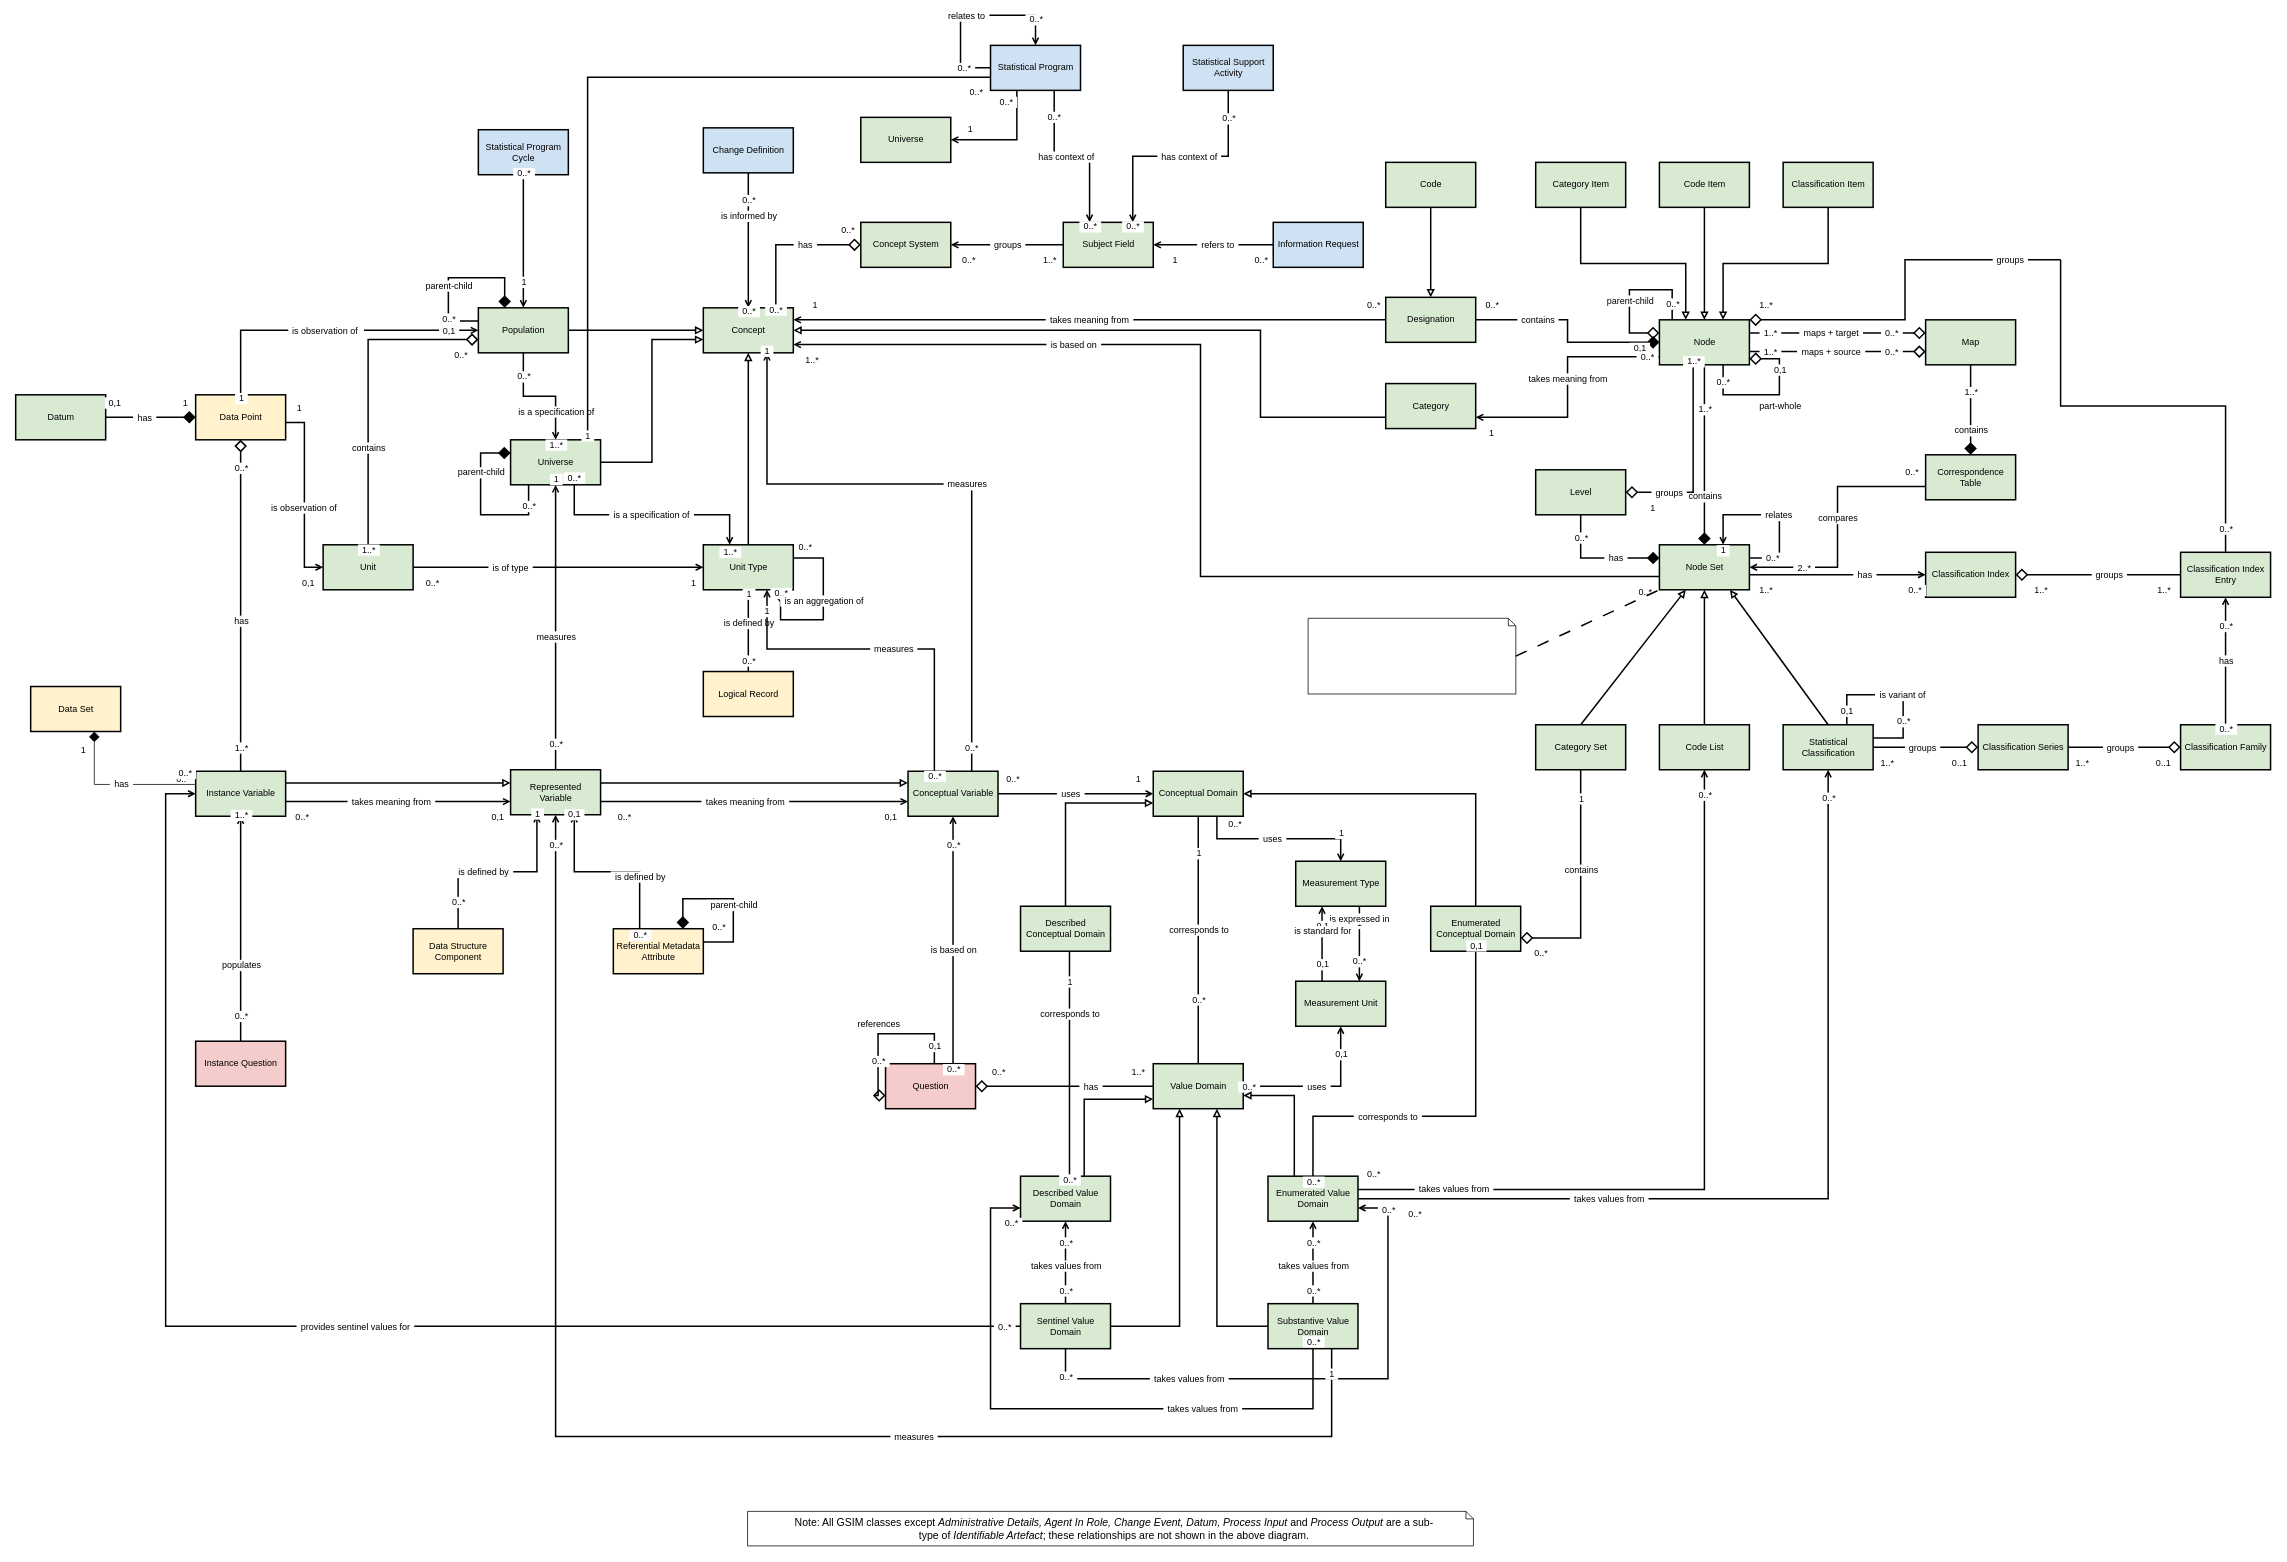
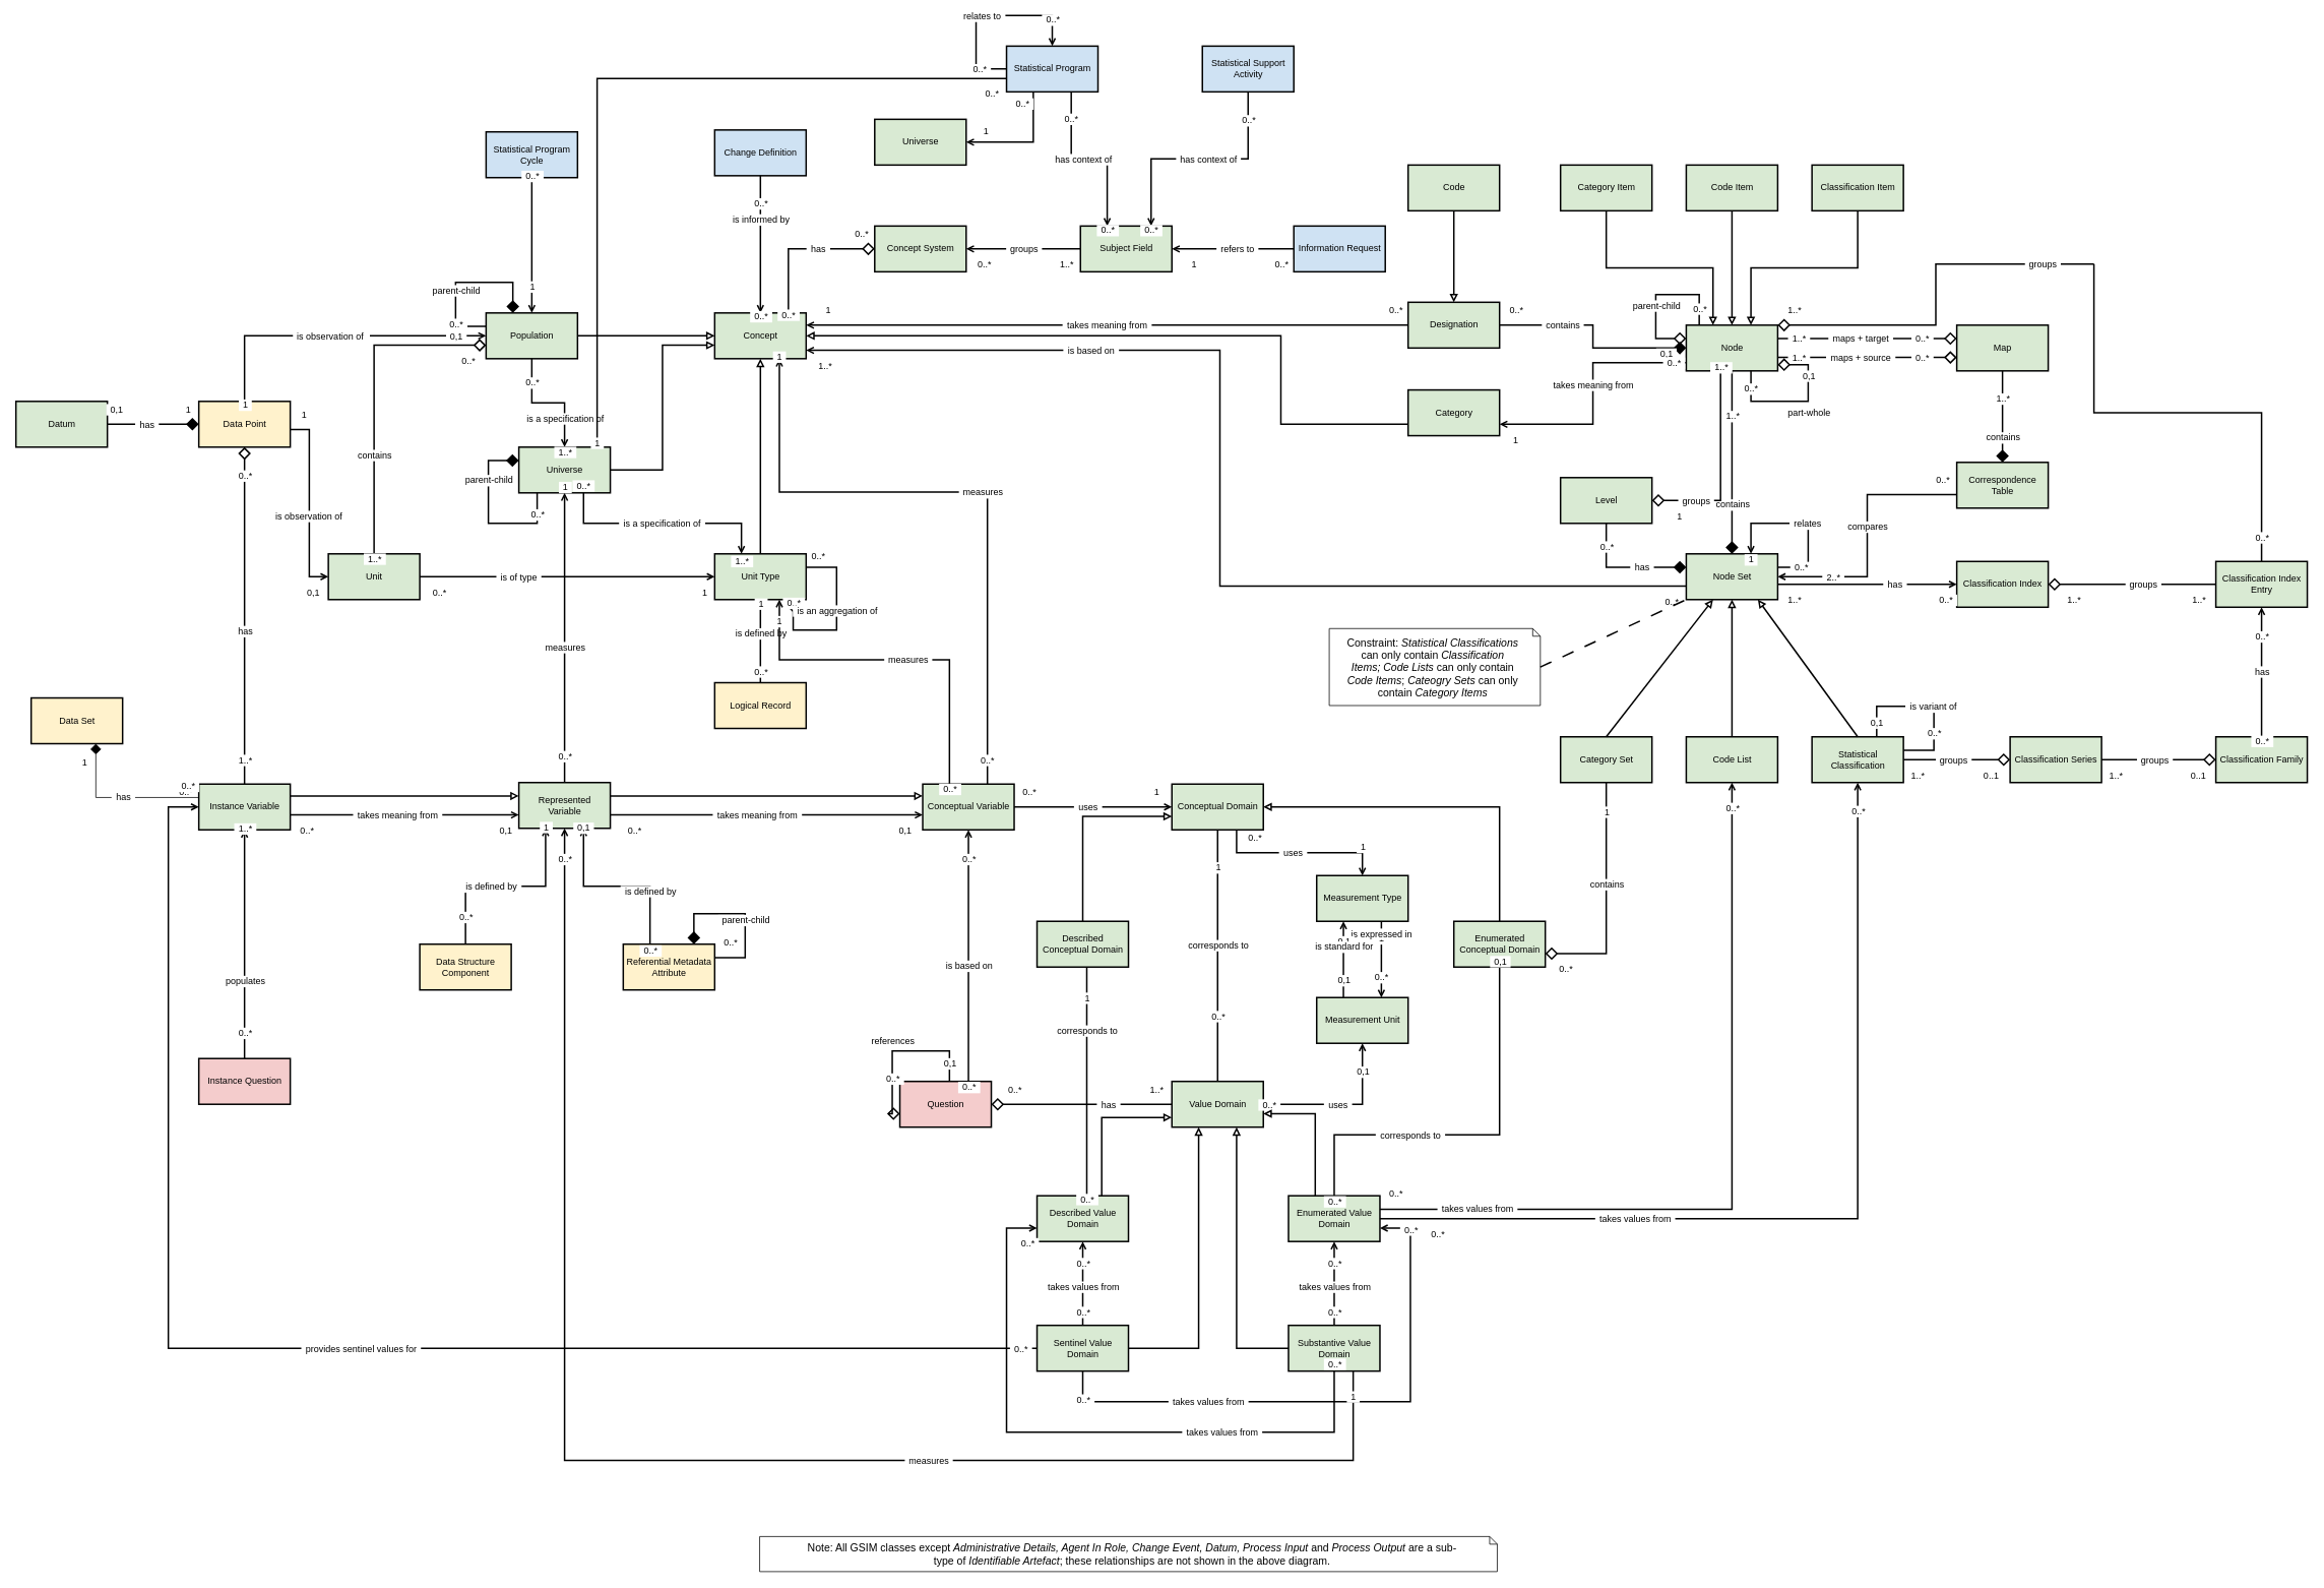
+ <mxCell id="143" value="&lt;div style='width: 242.0px;height:auto;word-break: break-word;'&gt;&lt;div align=&quot;center&quot;&gt;&lt;span style=&quot;font-size:14px;font-family:Arial; line-height: 0;&quot;&gt;&lt;span style=&quot;text-decoration:none; line-height: normal;&quot;&gt;Constraint: &lt;span style=&quot;font-style:italic; line-height: normal;&quot;&gt;Statistical Classifications&lt;/span&gt; can only contain &lt;span style=&quot;font-style:italic; line-height: normal;&quot;&gt;Classification Items;&lt;/span&gt; &lt;span style=&quot;font-style:italic; line-height: normal;&quot;&gt;Code Lists&lt;/span&gt; can only contain &lt;span style=&quot;font-style:italic; line-height: normal;&quot;&gt;Code Items&lt;/span&gt;;&lt;span style=&quot;font-style:italic; line-height: normal;&quot;&gt; Cateogry Sets&lt;/span&gt; can only contain &lt;span style=&quot;font-style:italic; line-height: normal;&quot;&gt;Category Items&lt;/span&gt;&lt;/span&gt;&lt;/span&gt;&lt;/div&gt;&lt;/div&gt;" style="text;html=1;nl2Br=0;html=1;nl2Br=0;verticalAlign=middle;align=center;spacingLeft=0.0;spacingRight=0;whiteSpace=wrap;gliffyId=3599;" parent="1" vertex="1"><mxGeometry x="1757" y="833.25" width="245" height="82.5" as="geometry" /></mxCell>
